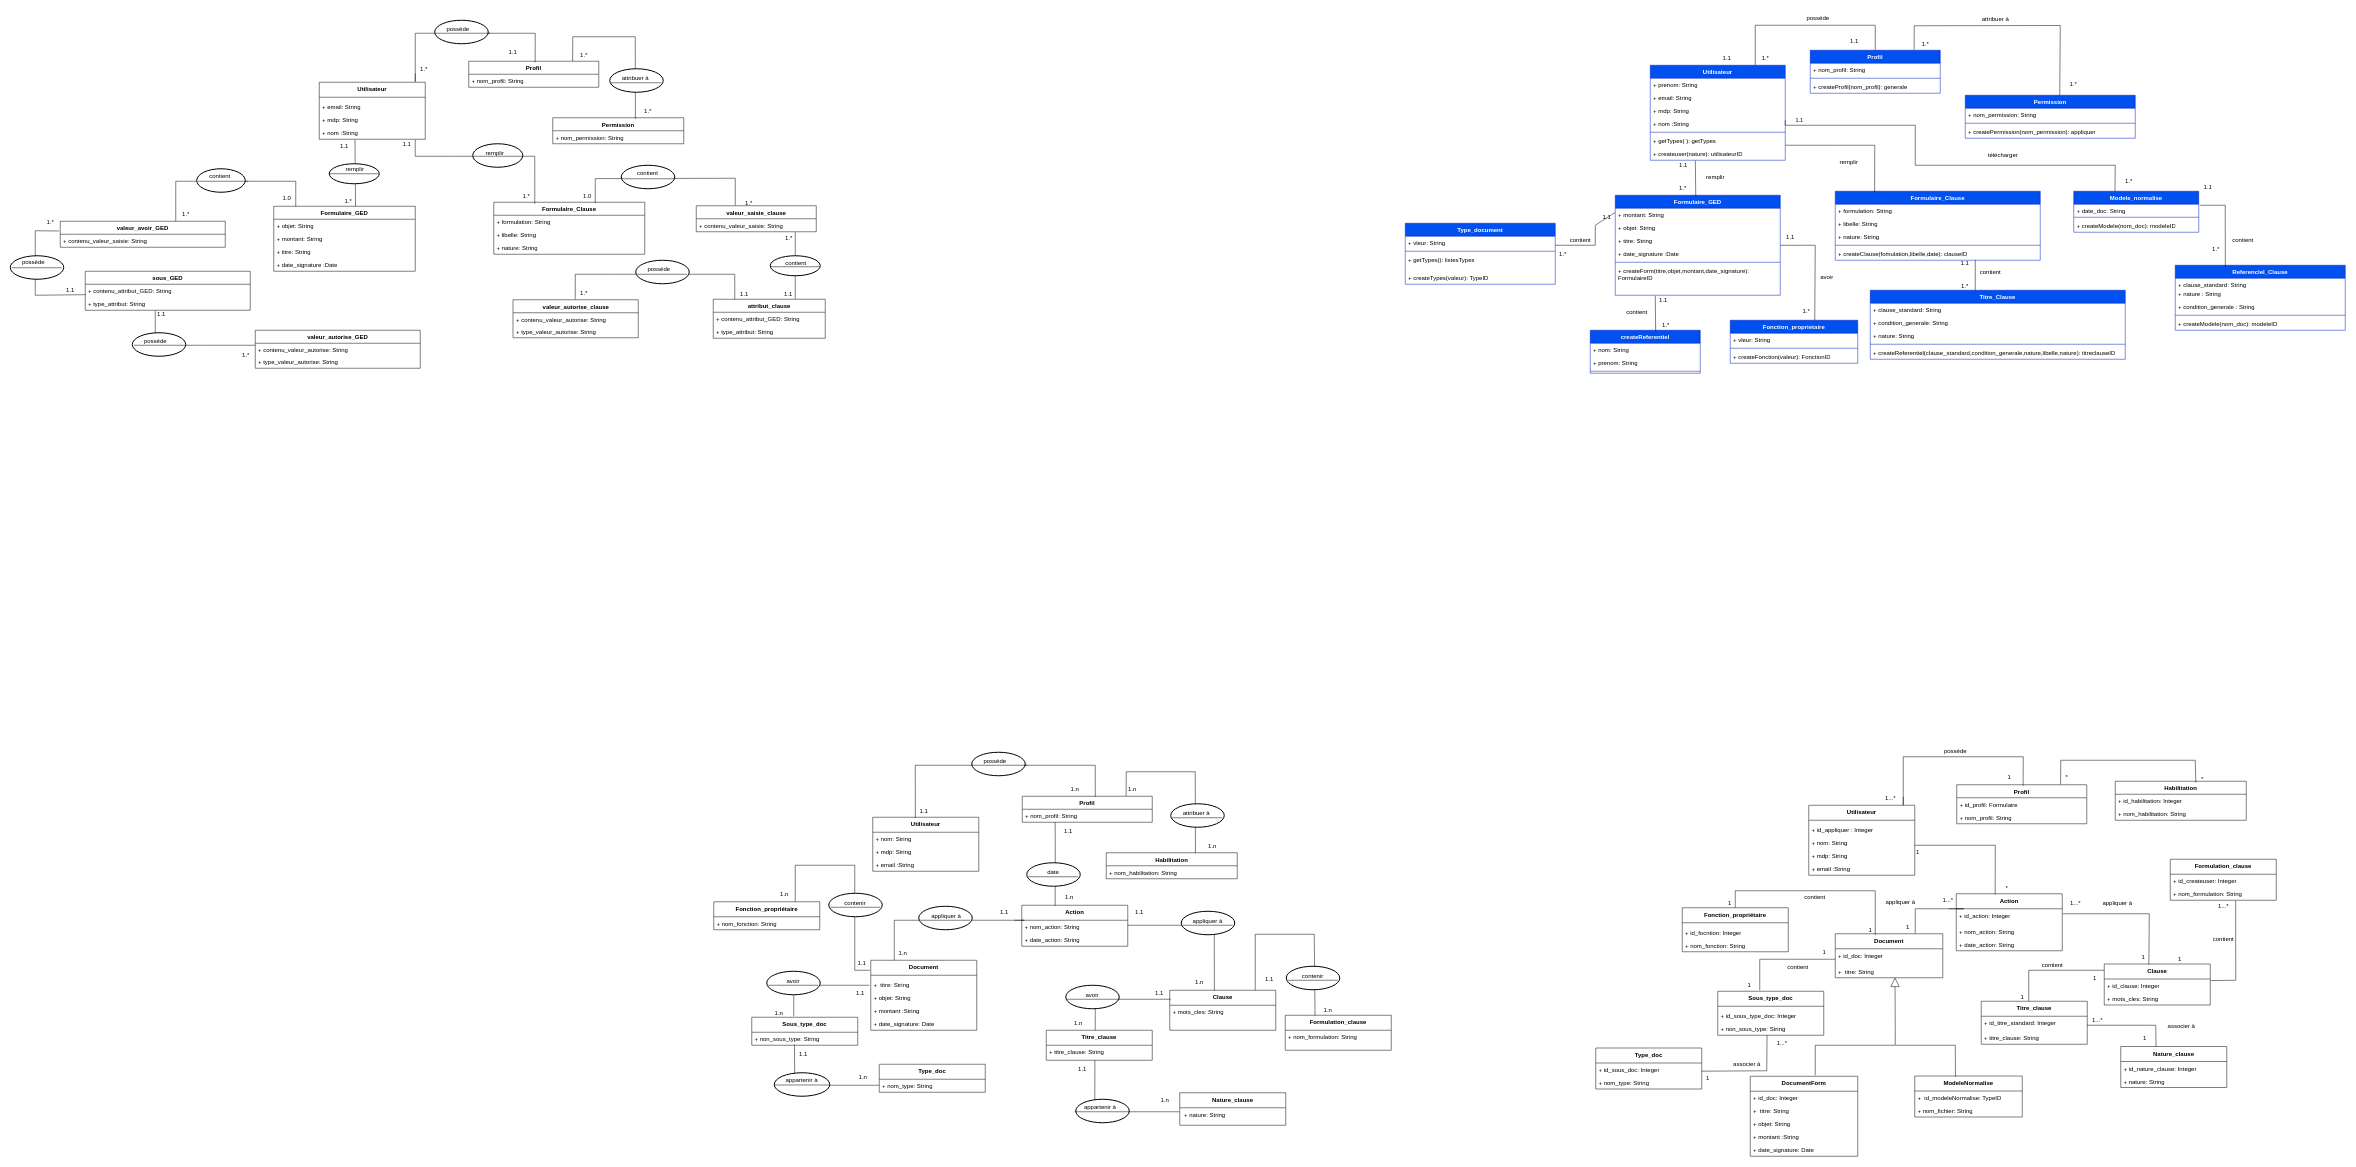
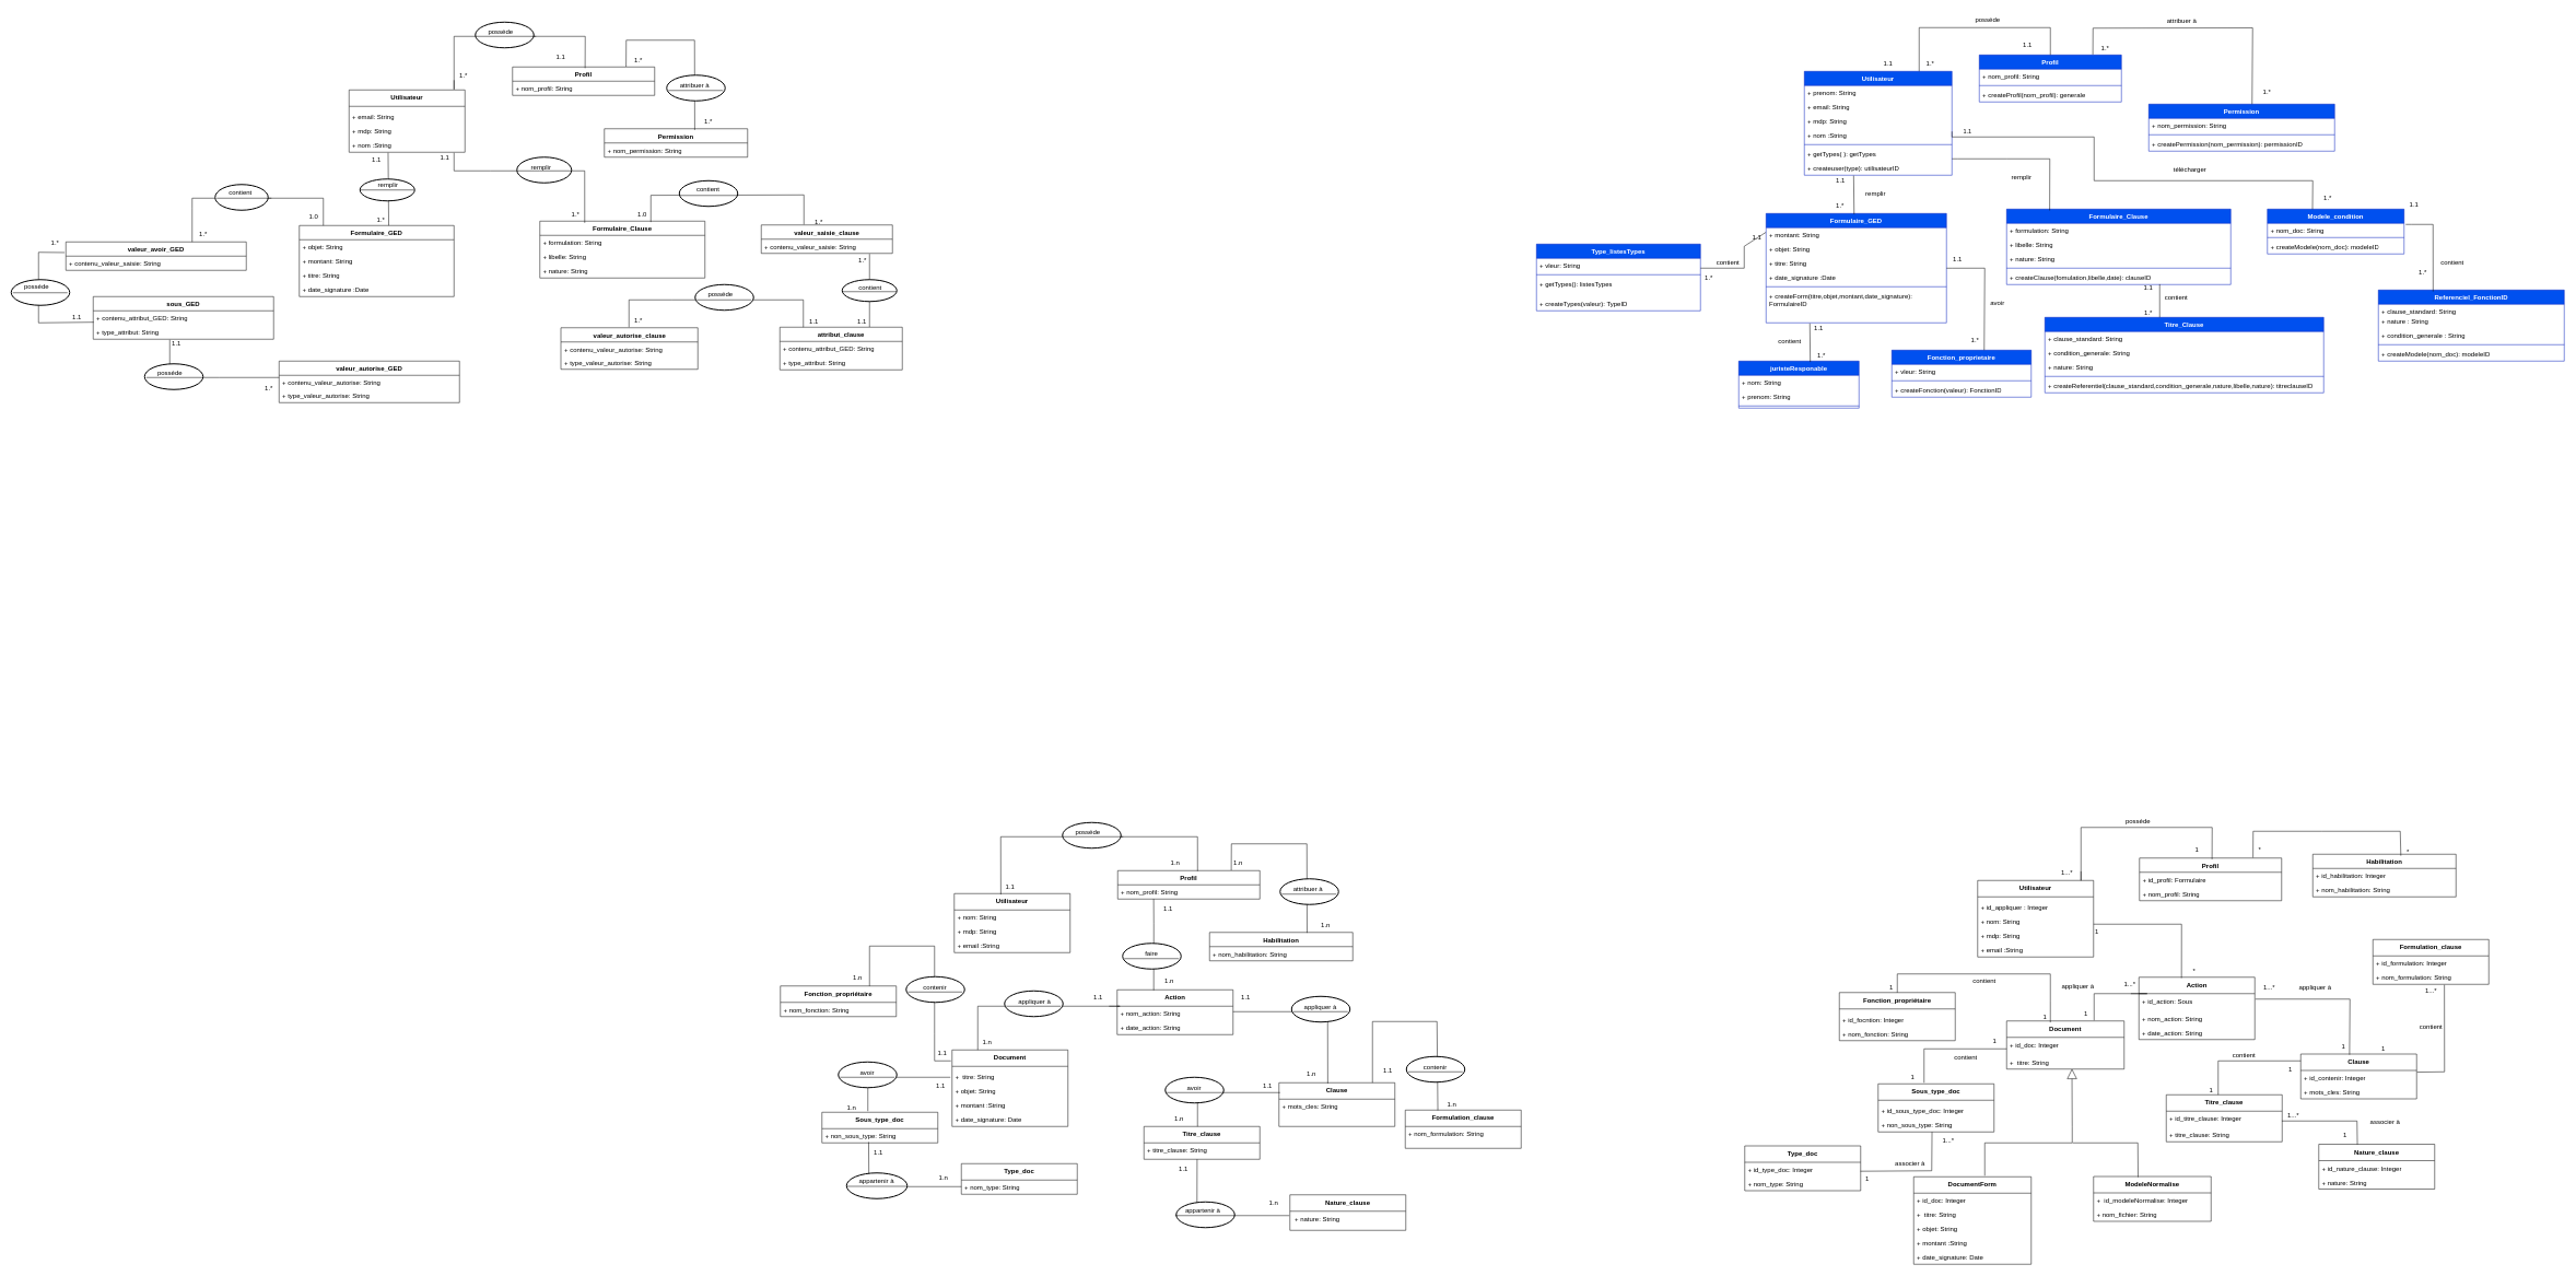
- <mxCell id="19" value="+ createPermission(nom_permission): appliquer" style="text;strokeColor=none;fillColor=none;align=left;verticalAlign=top;spacingLeft=4;spacingRight=4;overflow=hidden;rotatable=0;points=[[0,0.5],[1,0.5]];portConstraint=eastwest;whiteSpace=wrap;html=1;" parent="16" vertex="1"><mxGeometry y="60" width="340" height="26" as="geometry" /></mxCell>
+ <mxCell id="19" value="+ createPermission(nom_permission): permissionID" style="text;strokeColor=none;fillColor=none;align=left;verticalAlign=top;spacingLeft=4;spacingRight=4;overflow=hidden;rotatable=0;points=[[0,0.5],[1,0.5]];portConstraint=eastwest;whiteSpace=wrap;html=1;" parent="16" vertex="1"><mxGeometry y="60" width="340" height="26" as="geometry" /></mxCell>
- <mxCell id="11" value="+ createuser(nature): utilisateurID" style="text;strokeColor=none;fillColor=none;align=left;verticalAlign=top;spacingLeft=4;spacingRight=4;overflow=hidden;rotatable=0;points=[[0,0.5],[1,0.5]];portConstraint=eastwest;whiteSpace=wrap;html=1;" parent="4" vertex="1"><mxGeometry y="164" width="270" height="26" as="geometry" /></mxCell>
+ <mxCell id="11" value="+ createuser(type): utilisateurID" style="text;strokeColor=none;fillColor=none;align=left;verticalAlign=top;spacingLeft=4;spacingRight=4;overflow=hidden;rotatable=0;points=[[0,0.5],[1,0.5]];portConstraint=eastwest;whiteSpace=wrap;html=1;" parent="4" vertex="1"><mxGeometry y="164" width="270" height="26" as="geometry" /></mxCell>
- <mxCell id="33" value="Modele_normalise" style="swimlane;fontStyle=1;align=center;verticalAlign=top;childLayout=stackLayout;horizontal=1;startSize=26;horizontalStack=0;resizeParent=1;resizeParentMax=0;resizeLast=0;collapsible=1;marginBottom=0;whiteSpace=wrap;html=1;fillColor=#0050ef;fontColor=#ffffff;strokeColor=#001DBC;" parent="1" vertex="1"><mxGeometry x="4147" y="382" width="250" height="82" as="geometry" /></mxCell>
+ <mxCell id="33" value="Modele_condition" style="swimlane;fontStyle=1;align=center;verticalAlign=top;childLayout=stackLayout;horizontal=1;startSize=26;horizontalStack=0;resizeParent=1;resizeParentMax=0;resizeLast=0;collapsible=1;marginBottom=0;whiteSpace=wrap;html=1;fillColor=#0050ef;fontColor=#ffffff;strokeColor=#001DBC;" parent="1" vertex="1"><mxGeometry x="4147" y="382" width="250" height="82" as="geometry" /></mxCell>
- <mxCell id="34" value="+ date_doc: String" style="text;strokeColor=none;fillColor=none;align=left;verticalAlign=top;spacingLeft=4;spacingRight=4;overflow=hidden;rotatable=0;points=[[0,0.5],[1,0.5]];portConstraint=eastwest;whiteSpace=wrap;html=1;" parent="33" vertex="1"><mxGeometry y="26" width="250" height="22" as="geometry" /></mxCell>
+ <mxCell id="34" value="+ nom_doc: String" style="text;strokeColor=none;fillColor=none;align=left;verticalAlign=top;spacingLeft=4;spacingRight=4;overflow=hidden;rotatable=0;points=[[0,0.5],[1,0.5]];portConstraint=eastwest;whiteSpace=wrap;html=1;" parent="33" vertex="1"><mxGeometry y="26" width="250" height="22" as="geometry" /></mxCell>
- <mxCell id="57" value="Type_document" style="swimlane;fontStyle=1;align=center;verticalAlign=top;childLayout=stackLayout;horizontal=1;startSize=26;horizontalStack=0;resizeParent=1;resizeParentMax=0;resizeLast=0;collapsible=1;marginBottom=0;whiteSpace=wrap;html=1;fillColor=#0050ef;fontColor=#ffffff;strokeColor=#001DBC;" parent="1" vertex="1"><mxGeometry x="2810" y="446" width="300" height="122" as="geometry" /></mxCell>
+ <mxCell id="57" value="Type_listesTypes" style="swimlane;fontStyle=1;align=center;verticalAlign=top;childLayout=stackLayout;horizontal=1;startSize=26;horizontalStack=0;resizeParent=1;resizeParentMax=0;resizeLast=0;collapsible=1;marginBottom=0;whiteSpace=wrap;html=1;fillColor=#0050ef;fontColor=#ffffff;strokeColor=#001DBC;" parent="1" vertex="1"><mxGeometry x="2810" y="446" width="300" height="122" as="geometry" /></mxCell>
- <mxCell id="37" value="Referenciel_Clause" style="swimlane;fontStyle=1;align=center;verticalAlign=top;childLayout=stackLayout;horizontal=1;startSize=26;horizontalStack=0;resizeParent=1;resizeParentMax=0;resizeLast=0;collapsible=1;marginBottom=0;whiteSpace=wrap;html=1;fillColor=#0050ef;fontColor=#ffffff;strokeColor=#001DBC;" parent="1" vertex="1"><mxGeometry x="4350" y="530" width="340" height="130" as="geometry" /></mxCell>
+ <mxCell id="37" value="Referenciel_FonctionID" style="swimlane;fontStyle=1;align=center;verticalAlign=top;childLayout=stackLayout;horizontal=1;startSize=26;horizontalStack=0;resizeParent=1;resizeParentMax=0;resizeLast=0;collapsible=1;marginBottom=0;whiteSpace=wrap;html=1;fillColor=#0050ef;fontColor=#ffffff;strokeColor=#001DBC;" parent="1" vertex="1"><mxGeometry x="4350" y="530" width="340" height="130" as="geometry" /></mxCell>
- <mxCell id="53" value="createReferentiel" style="swimlane;fontStyle=1;align=center;verticalAlign=top;childLayout=stackLayout;horizontal=1;startSize=26;horizontalStack=0;resizeParent=1;resizeParentMax=0;resizeLast=0;collapsible=1;marginBottom=0;whiteSpace=wrap;html=1;fillColor=#0050ef;fontColor=#ffffff;strokeColor=#001DBC;" parent="1" vertex="1"><mxGeometry x="3180" y="660" width="220" height="86" as="geometry" /></mxCell>
+ <mxCell id="53" value="juristeResponable" style="swimlane;fontStyle=1;align=center;verticalAlign=top;childLayout=stackLayout;horizontal=1;startSize=26;horizontalStack=0;resizeParent=1;resizeParentMax=0;resizeLast=0;collapsible=1;marginBottom=0;whiteSpace=wrap;html=1;fillColor=#0050ef;fontColor=#ffffff;strokeColor=#001DBC;" parent="1" vertex="1"><mxGeometry x="3180" y="660" width="220" height="86" as="geometry" /></mxCell>
- <mxCell id="242" value="date" style="text;strokeColor=none;align=center;fillColor=none;html=1;verticalAlign=middle;whiteSpace=wrap;rounded=0;" parent="1" vertex="1"><mxGeometry x="2076" y="1729" width="60" height="30" as="geometry" /></mxCell>
+ <mxCell id="242" value="faire" style="text;strokeColor=none;align=center;fillColor=none;html=1;verticalAlign=middle;whiteSpace=wrap;rounded=0;" parent="1" vertex="1"><mxGeometry x="2076" y="1729" width="60" height="30" as="geometry" /></mxCell>
- <mxCell id="315" value="+ id_createuser: Integer" style="text;strokeColor=none;fillColor=none;align=left;verticalAlign=top;spacingLeft=4;spacingRight=4;overflow=hidden;rotatable=0;points=[[0,0.5],[1,0.5]];portConstraint=eastwest;whiteSpace=wrap;html=1;" parent="314" vertex="1"><mxGeometry y="30" width="212" height="26" as="geometry" /></mxCell>
+ <mxCell id="315" value="+ id_formulation: Integer" style="text;strokeColor=none;fillColor=none;align=left;verticalAlign=top;spacingLeft=4;spacingRight=4;overflow=hidden;rotatable=0;points=[[0,0.5],[1,0.5]];portConstraint=eastwest;whiteSpace=wrap;html=1;" parent="314" vertex="1"><mxGeometry y="30" width="212" height="26" as="geometry" /></mxCell>
- <mxCell id="303" value="+ id_action: Integer" style="text;strokeColor=none;fillColor=none;align=left;verticalAlign=top;spacingLeft=4;spacingRight=4;overflow=hidden;rotatable=0;points=[[0,0.5],[1,0.5]];portConstraint=eastwest;whiteSpace=wrap;html=1;" parent="302" vertex="1"><mxGeometry y="30" width="212" height="26" as="geometry" /></mxCell>
+ <mxCell id="303" value="+ id_action: Sous" style="text;strokeColor=none;fillColor=none;align=left;verticalAlign=top;spacingLeft=4;spacingRight=4;overflow=hidden;rotatable=0;points=[[0,0.5],[1,0.5]];portConstraint=eastwest;whiteSpace=wrap;html=1;" parent="302" vertex="1"><mxGeometry y="30" width="212" height="26" as="geometry" /></mxCell>
- <mxCell id="312" value="+ id_clause: Integer" style="text;strokeColor=none;fillColor=none;align=left;verticalAlign=top;spacingLeft=4;spacingRight=4;overflow=hidden;rotatable=0;points=[[0,0.5],[1,0.5]];portConstraint=eastwest;whiteSpace=wrap;html=1;" parent="311" vertex="1"><mxGeometry y="30" width="212" height="26" as="geometry" /></mxCell>
+ <mxCell id="312" value="+ id_contenir: Integer" style="text;strokeColor=none;fillColor=none;align=left;verticalAlign=top;spacingLeft=4;spacingRight=4;overflow=hidden;rotatable=0;points=[[0,0.5],[1,0.5]];portConstraint=eastwest;whiteSpace=wrap;html=1;" parent="311" vertex="1"><mxGeometry y="30" width="212" height="26" as="geometry" /></mxCell>
- <mxCell id="321" value="+ id_titre_standard: Integer" style="text;strokeColor=none;fillColor=none;align=left;verticalAlign=top;spacingLeft=4;spacingRight=4;overflow=hidden;rotatable=0;points=[[0,0.5],[1,0.5]];portConstraint=eastwest;whiteSpace=wrap;html=1;" parent="320" vertex="1"><mxGeometry y="30" width="212" height="30" as="geometry" /></mxCell>
+ <mxCell id="321" value="+ id_titre_clause: Integer" style="text;strokeColor=none;fillColor=none;align=left;verticalAlign=top;spacingLeft=4;spacingRight=4;overflow=hidden;rotatable=0;points=[[0,0.5],[1,0.5]];portConstraint=eastwest;whiteSpace=wrap;html=1;" parent="320" vertex="1"><mxGeometry y="30" width="212" height="30" as="geometry" /></mxCell>
- <mxCell id="324" value="+ id_sous_doc: Integer" style="text;strokeColor=none;fillColor=none;align=left;verticalAlign=top;spacingLeft=4;spacingRight=4;overflow=hidden;rotatable=0;points=[[0,0.5],[1,0.5]];portConstraint=eastwest;whiteSpace=wrap;html=1;" parent="323" vertex="1"><mxGeometry y="30" width="212" height="26" as="geometry" /></mxCell>
+ <mxCell id="324" value="+ id_type_doc: Integer" style="text;strokeColor=none;fillColor=none;align=left;verticalAlign=top;spacingLeft=4;spacingRight=4;overflow=hidden;rotatable=0;points=[[0,0.5],[1,0.5]];portConstraint=eastwest;whiteSpace=wrap;html=1;" parent="323" vertex="1"><mxGeometry y="30" width="212" height="26" as="geometry" /></mxCell>
- <mxCell id="376" value="+&amp;nbsp; id_modeleNormalise: TypeID" style="text;strokeColor=none;fillColor=none;align=left;verticalAlign=top;spacingLeft=4;spacingRight=4;overflow=hidden;rotatable=0;points=[[0,0.5],[1,0.5]];portConstraint=eastwest;whiteSpace=wrap;html=1;" vertex="1" parent="375"><mxGeometry y="30" width="215" height="26" as="geometry" /></mxCell>
+ <mxCell id="376" value="+&amp;nbsp; id_modeleNormalise: Integer" style="text;strokeColor=none;fillColor=none;align=left;verticalAlign=top;spacingLeft=4;spacingRight=4;overflow=hidden;rotatable=0;points=[[0,0.5],[1,0.5]];portConstraint=eastwest;whiteSpace=wrap;html=1;" vertex="1" parent="375"><mxGeometry y="30" width="215" height="26" as="geometry" /></mxCell>
